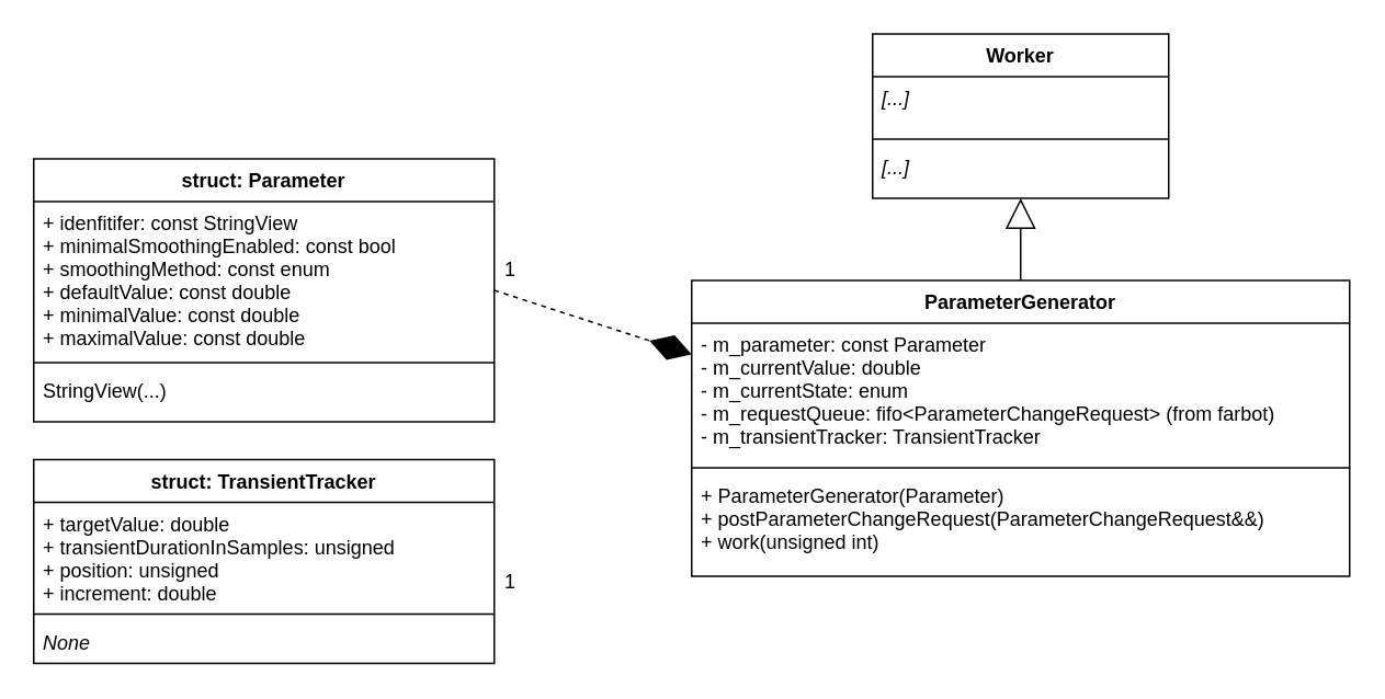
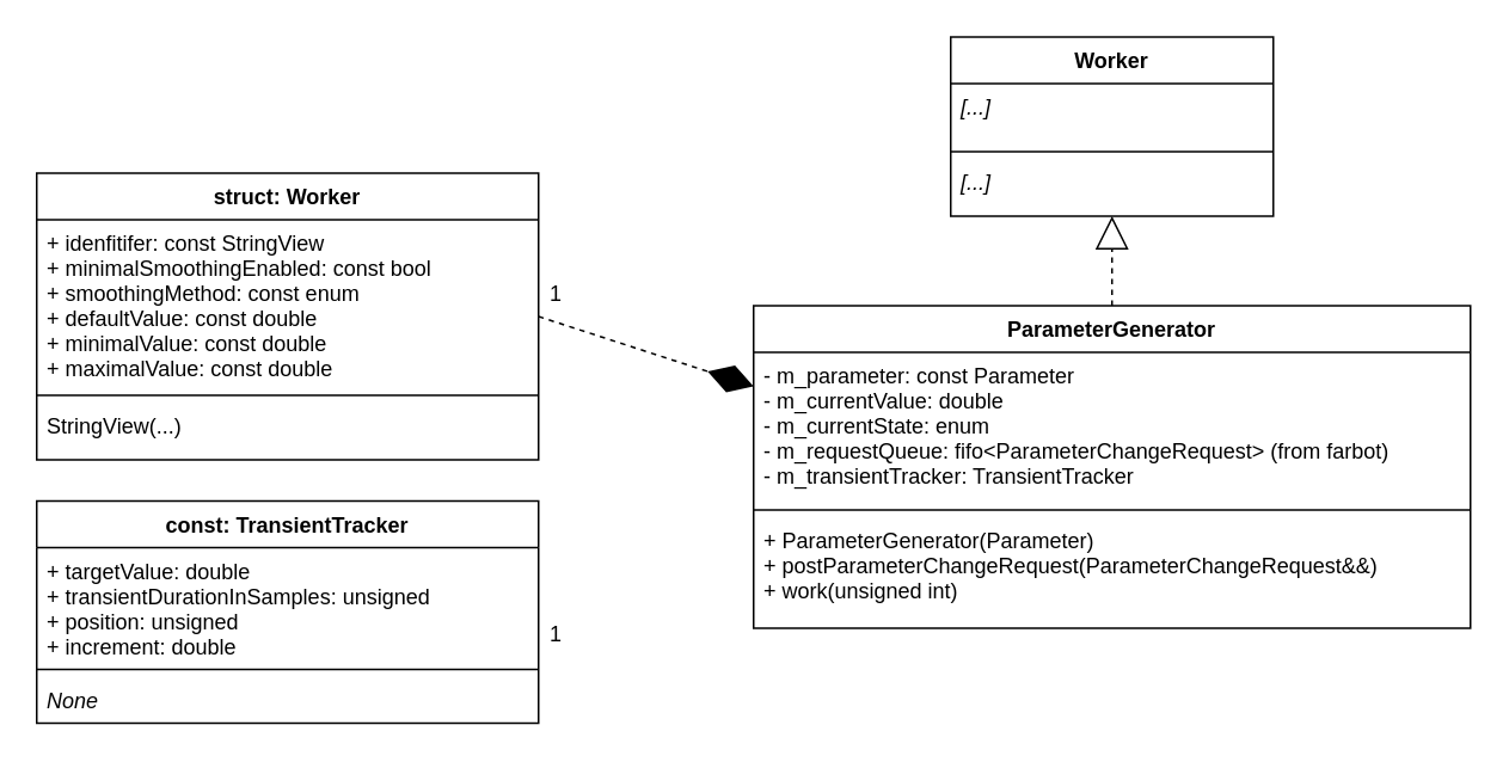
- <mxCell id="6" value="struct: Parameter" style="swimlane;fontStyle=1;align=center;verticalAlign=top;childLayout=stackLayout;horizontal=1;startSize=26;horizontalStack=0;resizeParent=1;resizeParentMax=0;resizeLast=0;collapsible=1;marginBottom=0;" vertex="1" parent="1"><mxGeometry x="20" y="96" width="280" height="160" as="geometry" /></mxCell>
+ <mxCell id="6" value="struct: Worker" style="swimlane;fontStyle=1;align=center;verticalAlign=top;childLayout=stackLayout;horizontal=1;startSize=26;horizontalStack=0;resizeParent=1;resizeParentMax=0;resizeLast=0;collapsible=1;marginBottom=0;" vertex="1" parent="1"><mxGeometry x="20" y="96" width="280" height="160" as="geometry" /></mxCell>
- <mxCell id="2" value="" style="endArrow=block;endSize=16;endFill=0;html=1;exitX=0.5;exitY=0;exitDx=0;exitDy=0;entryX=0.5;entryY=1;entryDx=0;entryDy=0;" edge="1" parent="1" source="14" target="18"><mxGeometry width="160" relative="1" as="geometry"><mxPoint x="690" y="150" as="sourcePoint" /><mxPoint x="850" y="150" as="targetPoint" /></mxGeometry></mxCell>
+ <mxCell id="2" value="" style="endArrow=block;endSize=16;endFill=0;html=1;exitX=0.5;exitY=0;exitDx=0;exitDy=0;entryX=0.5;entryY=1;entryDx=0;entryDy=0;dashed=1;" edge="1" parent="1" source="14" target="18"><mxGeometry width="160" relative="1" as="geometry"><mxPoint x="690" y="150" as="sourcePoint" /><mxPoint x="850" y="150" as="targetPoint" /></mxGeometry></mxCell>
- <mxCell id="10" value="struct: TransientTracker" style="swimlane;fontStyle=1;align=center;verticalAlign=top;childLayout=stackLayout;horizontal=1;startSize=26;horizontalStack=0;resizeParent=1;resizeParentMax=0;resizeLast=0;collapsible=1;marginBottom=0;" vertex="1" parent="1"><mxGeometry x="20" y="279" width="280" height="124" as="geometry" /></mxCell>
+ <mxCell id="10" value="const: TransientTracker" style="swimlane;fontStyle=1;align=center;verticalAlign=top;childLayout=stackLayout;horizontal=1;startSize=26;horizontalStack=0;resizeParent=1;resizeParentMax=0;resizeLast=0;collapsible=1;marginBottom=0;" vertex="1" parent="1"><mxGeometry x="20" y="279" width="280" height="124" as="geometry" /></mxCell>
